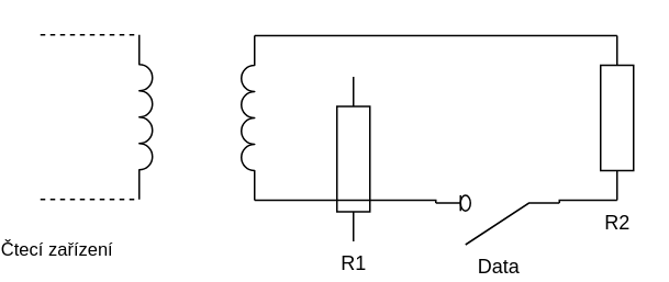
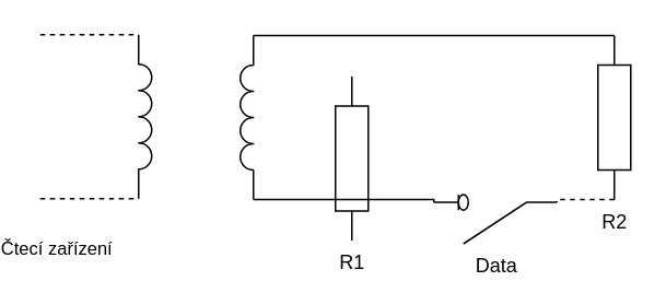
- <mxCell id="2" style="edgeStyle=orthogonalEdgeStyle;rounded=0;orthogonalLoop=1;jettySize=auto;html=1;exitX=0;exitY=0.5;exitDx=0;exitDy=0;exitPerimeter=0;entryX=0;entryY=0.845;entryDx=0;entryDy=0;entryPerimeter=0;endArrow=none;endFill=0;" edge="1" parent="1" source="3" target="8"><mxGeometry relative="1" as="geometry"><Array as="points"><mxPoint x="350" y="121" /><mxPoint x="350" y="121" /></Array></mxGeometry></mxCell>
+ <mxCell id="2" style="edgeStyle=orthogonalEdgeStyle;rounded=0;orthogonalLoop=1;jettySize=auto;html=1;exitX=0;exitY=0.5;exitDx=0;exitDy=0;exitPerimeter=0;entryX=0;entryY=0.845;entryDx=0;entryDy=0;entryPerimeter=0;endArrow=none;endFill=0;dashed=1;" edge="1" parent="1" source="3" target="8"><mxGeometry relative="1" as="geometry"><Array as="points"><mxPoint x="350" y="121" /><mxPoint x="350" y="121" /></Array></mxGeometry></mxCell>
